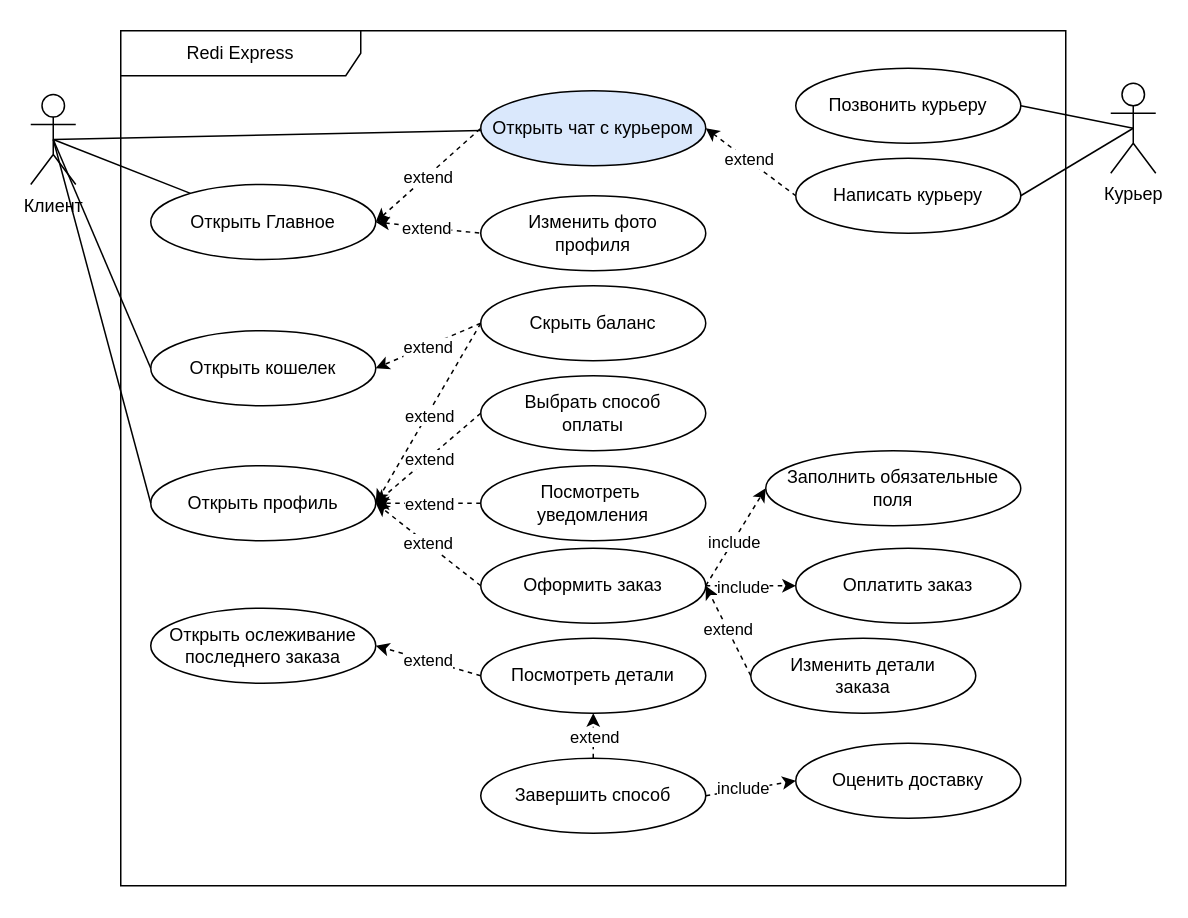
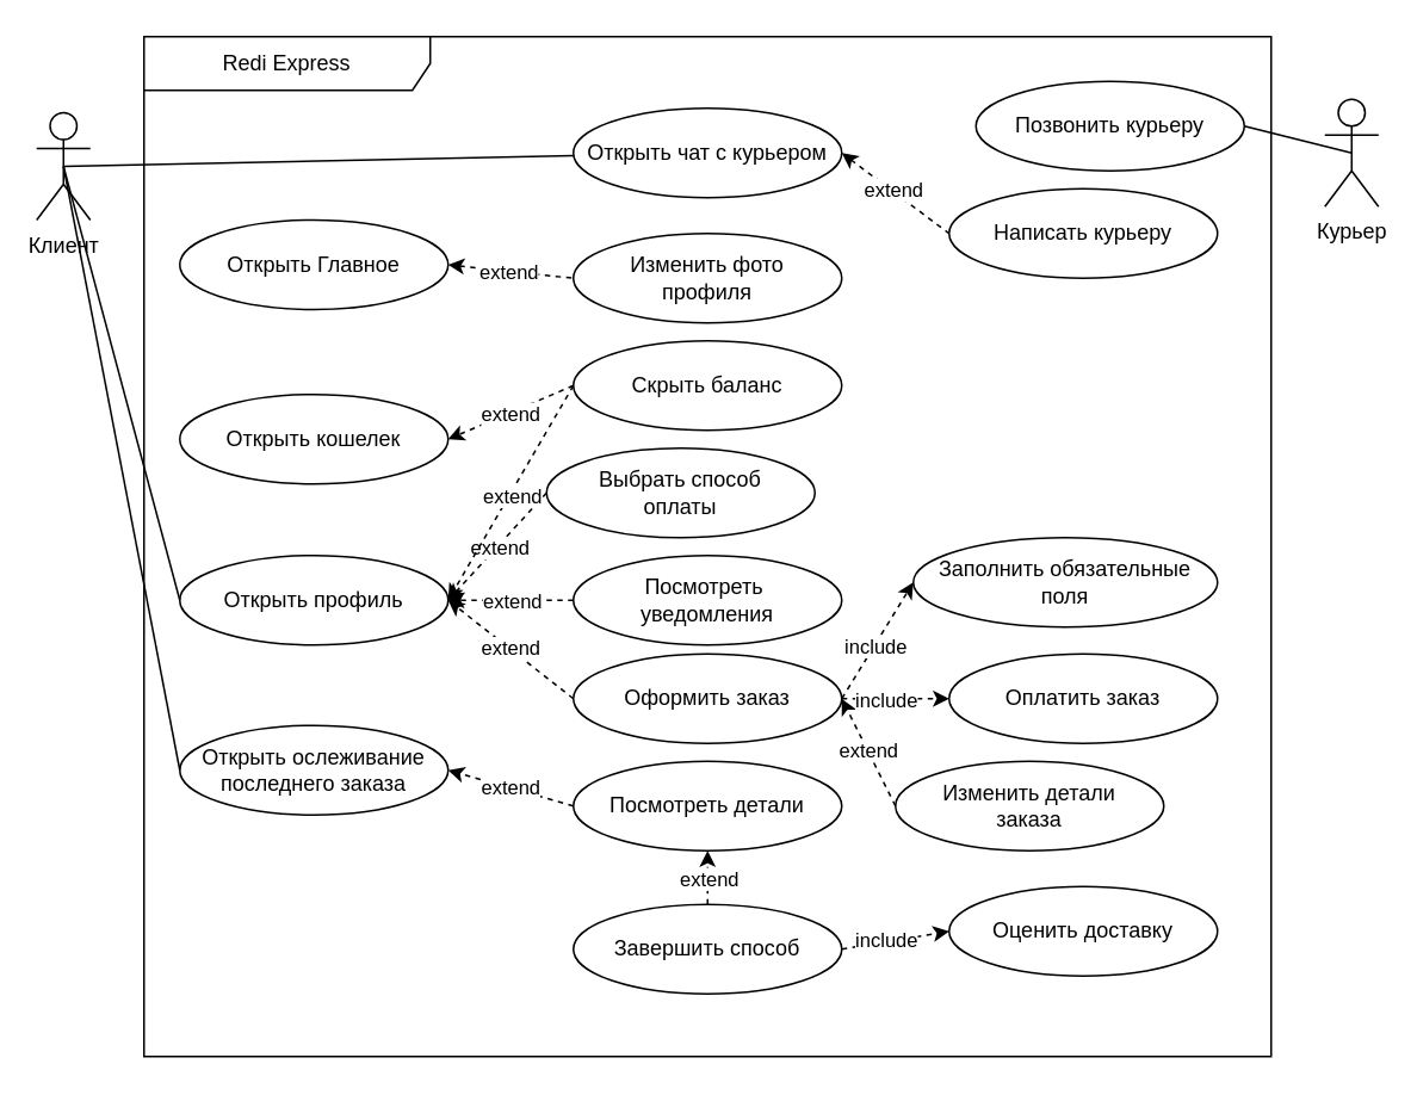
- <mxCell id="41" value="Позвонить курьеру" style="ellipse;whiteSpace=wrap;html=1;" vertex="1" parent="2"><mxGeometry x="450" y="25" width="150" height="50" as="geometry" /></mxCell>
+ <mxCell id="41" value="Позвонить курьеру" style="ellipse;whiteSpace=wrap;html=1;" vertex="1" parent="2"><mxGeometry x="465" y="25" width="150" height="50" as="geometry" /></mxCell>
- <mxCell id="39" value="Открыть чат с курьером" style="ellipse;whiteSpace=wrap;html=1;fillColor=#dae8fc;" vertex="1" parent="2"><mxGeometry x="240" y="40" width="150" height="50" as="geometry" /></mxCell>
+ <mxCell id="39" value="Открыть чат с курьером" style="ellipse;whiteSpace=wrap;html=1;" vertex="1" parent="2"><mxGeometry x="240" y="40" width="150" height="50" as="geometry" /></mxCell>
- <mxCell id="56" style="rounded=0;orthogonalLoop=1;jettySize=auto;html=1;exitX=0.5;exitY=0.5;exitDx=0;exitDy=0;exitPerimeter=0;entryX=1;entryY=0.5;entryDx=0;entryDy=0;endArrow=none;endFill=0;" edge="1" parent="1" source="54" target="40"><mxGeometry relative="1" as="geometry" /></mxCell>
- <mxCell id="52" style="rounded=0;orthogonalLoop=1;jettySize=auto;html=1;endArrow=none;endFill=0;exitX=0.5;exitY=0.5;exitDx=0;exitDy=0;exitPerimeter=0;" edge="1" parent="1" source="50" target="22"><mxGeometry relative="1" as="geometry"><mxPoint x="2.5" y="148" as="sourcePoint" /><mxPoint x="67.5" y="320" as="targetPoint" /></mxGeometry></mxCell>
+ <mxCell id="52" style="rounded=0;orthogonalLoop=1;jettySize=auto;html=1;entryX=0;entryY=0.5;entryDx=0;entryDy=0;endArrow=none;endFill=0;exitX=0.5;exitY=0.5;exitDx=0;exitDy=0;exitPerimeter=0;" edge="1" parent="1" source="50" target="8"><mxGeometry relative="1" as="geometry"><mxPoint x="2.5" y="148" as="sourcePoint" /><mxPoint x="67.5" y="320" as="targetPoint" /></mxGeometry></mxCell>
- <mxCell id="42" style="rounded=0;orthogonalLoop=1;jettySize=auto;html=1;exitX=1;exitY=0.5;exitDx=0;exitDy=0;entryX=0;entryY=0.5;entryDx=0;entryDy=0;endArrow=none;endFill=0;startArrow=classic;startFill=1;dashed=1;" edge="1" parent="2" source="22" target="39"><mxGeometry relative="1" as="geometry"><mxPoint x="170" y="110" as="sourcePoint" /><mxPoint x="240" y="80" as="targetPoint" /></mxGeometry></mxCell>
- <mxCell id="43" value="extend" style="edgeLabel;html=1;align=center;verticalAlign=middle;resizable=0;points=[];" vertex="1" connectable="0" parent="42"><mxGeometry x="-0.058" y="-1" relative="1" as="geometry"><mxPoint x="1" y="-1" as="offset" /></mxGeometry></mxCell>
- <mxCell id="49" style="rounded=0;orthogonalLoop=1;jettySize=auto;html=1;exitX=0.5;exitY=0.5;exitDx=0;exitDy=0;exitPerimeter=0;entryX=0;entryY=0.5;entryDx=0;entryDy=0;endArrow=none;endFill=0;" edge="1" parent="1" source="50" target="3"><mxGeometry relative="1" as="geometry" /></mxCell>
- <mxCell id="7" value="Выбрать способ&lt;div&gt;оплаты&lt;/div&gt;" style="ellipse;whiteSpace=wrap;html=1;" vertex="1" parent="2"><mxGeometry x="240" y="230" width="150" height="50" as="geometry" /></mxCell>
+ <mxCell id="7" value="Выбрать способ&lt;div&gt;оплаты&lt;/div&gt;" style="ellipse;whiteSpace=wrap;html=1;" vertex="1" parent="2"><mxGeometry x="225" y="230" width="150" height="50" as="geometry" /></mxCell>
